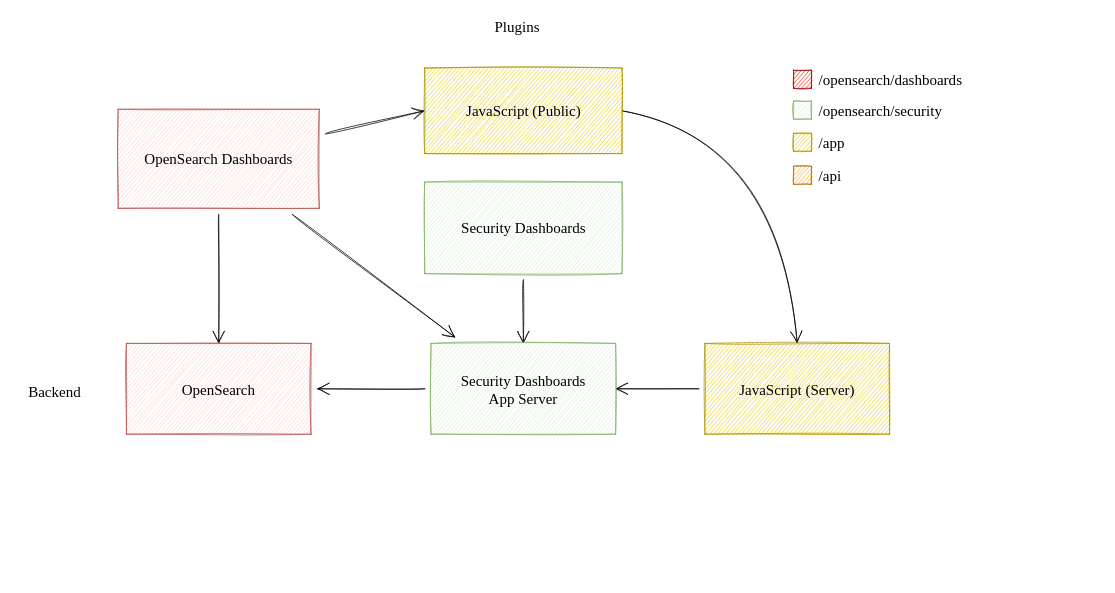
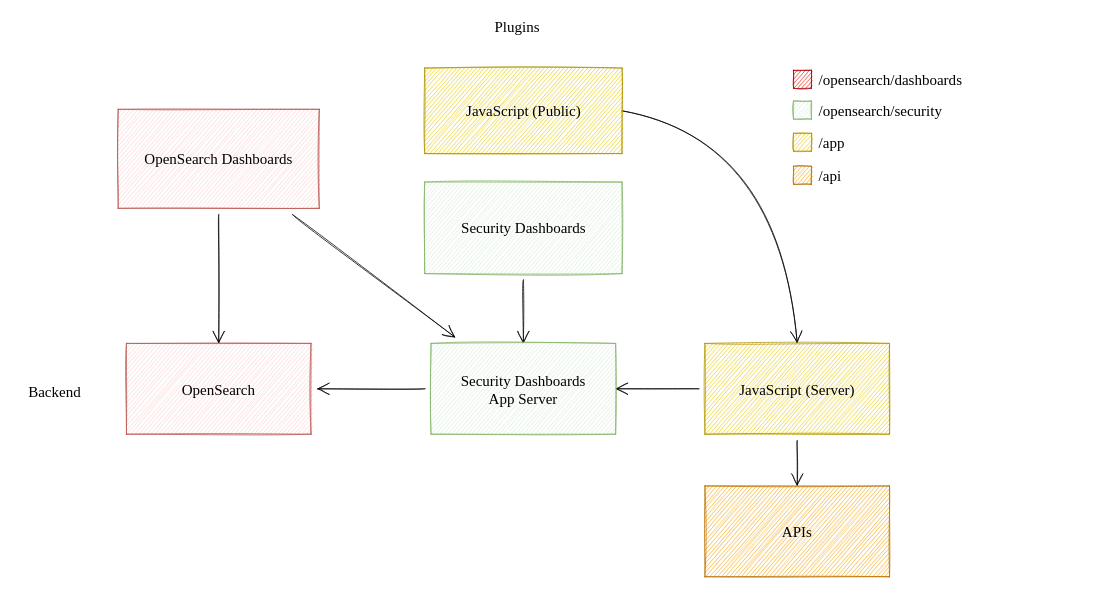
- <mxCell id="2" style="edgeStyle=none;curved=1;rounded=0;sketch=1;hachureGap=4;orthogonalLoop=1;jettySize=auto;html=1;entryX=0;entryY=0.5;entryDx=0;entryDy=0;fontFamily=Architects Daughter;fontSource=https%3A%2F%2Ffonts.googleapis.com%2Fcss%3Ffamily%3DArchitects%2BDaughter;fontSize=16;endArrow=open;startSize=14;endSize=14;sourcePerimeterSpacing=8;targetPerimeterSpacing=8;" edge="1" parent="1" source="5" target="7"><mxGeometry relative="1" as="geometry" /></mxCell>
+ <mxCell id="13" style="edgeStyle=none;curved=1;rounded=0;sketch=1;hachureGap=4;orthogonalLoop=1;jettySize=auto;html=1;entryX=0.5;entryY=0;entryDx=0;entryDy=0;fontFamily=Architects Daughter;fontSource=https%3A%2F%2Ffonts.googleapis.com%2Fcss%3Ffamily%3DArchitects%2BDaughter;fontSize=16;endArrow=open;startSize=14;endSize=14;sourcePerimeterSpacing=8;targetPerimeterSpacing=8;" edge="1" parent="1" source="15" target="16"><mxGeometry relative="1" as="geometry" /></mxCell>
+ <mxCell id="16" value="APIs" style="rounded=0;whiteSpace=wrap;html=1;sketch=1;hachureGap=4;pointerEvents=0;fontFamily=Architects Daughter;fontSource=https%3A%2F%2Ffonts.googleapis.com%2Fcss%3Ffamily%3DArchitects%2BDaughter;fontSize=20;fillColor=#f0a30a;strokeColor=#BD7000;fontColor=#000000;" vertex="1" parent="1"><mxGeometry x="939" y="647" width="246" height="121" as="geometry" /></mxCell>
